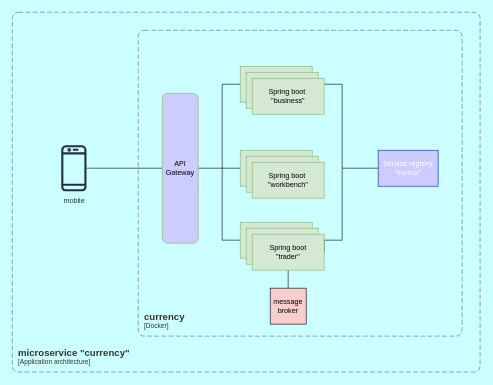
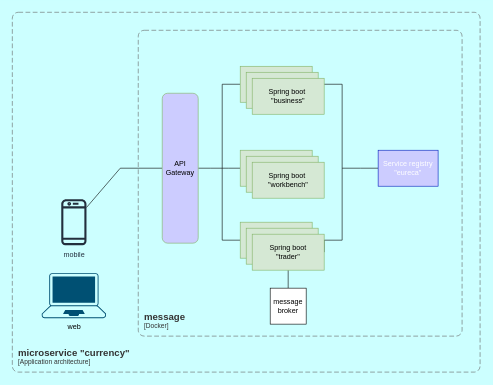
- <mxCell id="8" value="mobile&lt;br&gt;" style="sketch=0;outlineConnect=0;fontColor=#232F3E;gradientColor=none;fillColor=#232F3D;strokeColor=none;dashed=0;verticalLabelPosition=bottom;verticalAlign=top;align=center;html=1;fontSize=12;fontStyle=0;aspect=fixed;pointerEvents=1;shape=mxgraph.aws4.mobile_client;" vertex="1" parent="1"><mxGeometry x="101.61" y="240" width="42.05" height="80" as="geometry" /></mxCell>
+ <mxCell id="8" value="mobile&lt;br&gt;" style="sketch=0;outlineConnect=0;fontColor=#232F3E;gradientColor=none;fillColor=#232F3D;strokeColor=none;dashed=0;verticalLabelPosition=bottom;verticalAlign=top;align=center;html=1;fontSize=12;fontStyle=0;aspect=fixed;pointerEvents=1;shape=mxgraph.aws4.mobile_client;" vertex="1" parent="1"><mxGeometry x="101.61" y="330" width="42.05" height="80" as="geometry" /></mxCell>
+ <mxCell id="6" value="web" style="points=[[0.13,0.02,0],[0.5,0,0],[0.87,0.02,0],[0.885,0.4,0],[0.985,0.985,0],[0.5,1,0],[0.015,0.985,0],[0.115,0.4,0]];verticalLabelPosition=bottom;sketch=0;html=1;verticalAlign=top;aspect=fixed;align=center;pointerEvents=1;shape=mxgraph.cisco19.laptop;fillColor=#005073;strokeColor=none;" vertex="1" parent="1"><mxGeometry x="69.06" y="455" width="107.14" height="75" as="geometry" /></mxCell>
- <mxCell id="16" value="message&lt;br&gt;broker" style="rounded=0;whiteSpace=wrap;html=1;fillColor=#f8cecc;" vertex="1" parent="1"><mxGeometry x="450" y="480" width="60" height="60" as="geometry" /></mxCell>
+ <mxCell id="16" value="message&lt;br&gt;broker" style="rounded=0;whiteSpace=wrap;html=1;" vertex="1" parent="1"><mxGeometry x="450" y="480" width="60" height="60" as="geometry" /></mxCell>
- <mxCell id="2" value="&lt;font style=&quot;font-size: 16px&quot;&gt;&lt;b&gt;&lt;div style=&quot;text-align: left&quot;&gt;currency&lt;/div&gt;&lt;/b&gt;&lt;/font&gt;&lt;div style=&quot;text-align: left&quot;&gt;[Docker]&lt;/div&gt;" style="rounded=1;fontSize=11;whiteSpace=wrap;html=1;dashed=1;arcSize=20;fillColor=none;strokeColor=#666666;fontColor=#333333;labelBackgroundColor=none;align=left;verticalAlign=bottom;labelBorderColor=none;spacingTop=0;spacing=10;dashPattern=8 4;metaEdit=1;rotatable=0;perimeter=rectanglePerimeter;noLabel=0;labelPadding=0;allowArrows=0;connectable=0;expand=0;recursiveResize=0;editable=1;pointerEvents=0;absoluteArcSize=1;points=[[0.25,0,0],[0.5,0,0],[0.75,0,0],[1,0.25,0],[1,0.5,0],[1,0.75,0],[0.75,1,0],[0.5,1,0],[0.25,1,0],[0,0.75,0],[0,0.5,0],[0,0.25,0]];" vertex="1" parent="1"><mxGeometry x="230" y="50" width="540" height="510" as="geometry" /></mxCell>
+ <mxCell id="2" value="&lt;font style=&quot;font-size: 16px&quot;&gt;&lt;b&gt;&lt;div style=&quot;text-align: left&quot;&gt;message&lt;/div&gt;&lt;/b&gt;&lt;/font&gt;&lt;div style=&quot;text-align: left&quot;&gt;[Docker]&lt;/div&gt;" style="rounded=1;fontSize=11;whiteSpace=wrap;html=1;dashed=1;arcSize=20;fillColor=none;strokeColor=#666666;fontColor=#333333;labelBackgroundColor=none;align=left;verticalAlign=bottom;labelBorderColor=none;spacingTop=0;spacing=10;dashPattern=8 4;metaEdit=1;rotatable=0;perimeter=rectanglePerimeter;noLabel=0;labelPadding=0;allowArrows=0;connectable=0;expand=0;recursiveResize=0;editable=1;pointerEvents=0;absoluteArcSize=1;points=[[0.25,0,0],[0.5,0,0],[0.75,0,0],[1,0.25,0],[1,0.5,0],[1,0.75,0],[0.75,1,0],[0.5,1,0],[0.25,1,0],[0,0.75,0],[0,0.5,0],[0,0.25,0]];" vertex="1" parent="1"><mxGeometry x="230" y="50" width="540" height="510" as="geometry" /></mxCell>
